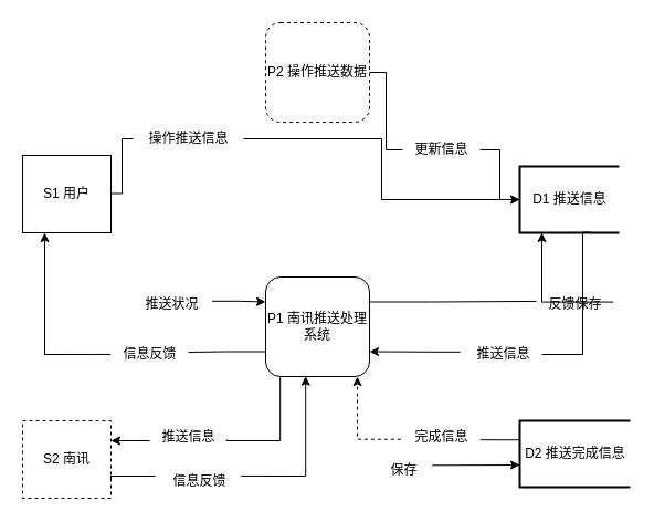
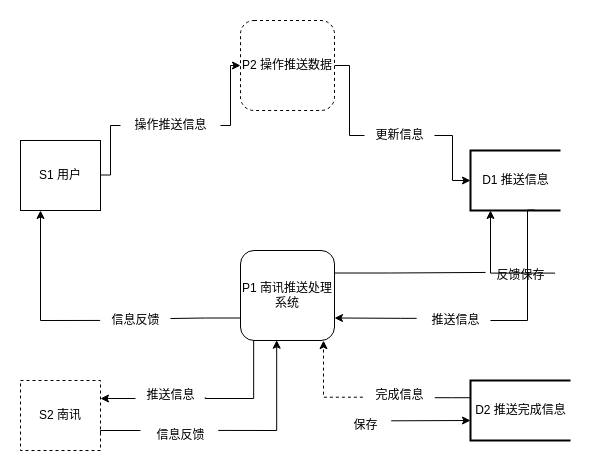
- <mxCell id="6" value="" style="endArrow=classic;html=1;rounded=0;edgeStyle=elbowEdgeStyle;startArrow=none;" parent="1" source="20" target="5" edge="1"><mxGeometry width="50" height="50" relative="1" as="geometry"><mxPoint x="100" y="174.5" as="sourcePoint" /><mxPoint x="270" y="174.5" as="targetPoint" /></mxGeometry></mxCell>
+ <mxCell id="6" value="" style="endArrow=classic;html=1;rounded=0;edgeStyle=elbowEdgeStyle;entryX=0;entryY=0.5;entryDx=0;entryDy=0;startArrow=none;" parent="1" source="20" target="4" edge="1"><mxGeometry width="50" height="50" relative="1" as="geometry"><mxPoint x="100" y="174.5" as="sourcePoint" /><mxPoint x="270" y="174.5" as="targetPoint" /></mxGeometry></mxCell>
- <mxCell id="12" value="" style="endArrow=classic;html=1;rounded=0;entryX=0;entryY=0.25;entryDx=0;entryDy=0;exitX=1.021;exitY=0.394;exitDx=0;exitDy=0;edgeStyle=elbowEdgeStyle;startArrow=none;exitPerimeter=0;" parent="1" source="29" target="2" edge="1"><mxGeometry width="50" height="50" relative="1" as="geometry"><mxPoint x="190" y="330" as="sourcePoint" /><mxPoint x="240" y="280" as="targetPoint" /><Array as="points" /></mxGeometry></mxCell>
- <mxCell id="29" value="推送状况" style="text;html=1;align=center;verticalAlign=middle;resizable=0;points=[];autosize=1;strokeColor=none;fillColor=none;" parent="1" vertex="1"><mxGeometry x="120" y="260" width="70" height="30" as="geometry" /></mxCell>
